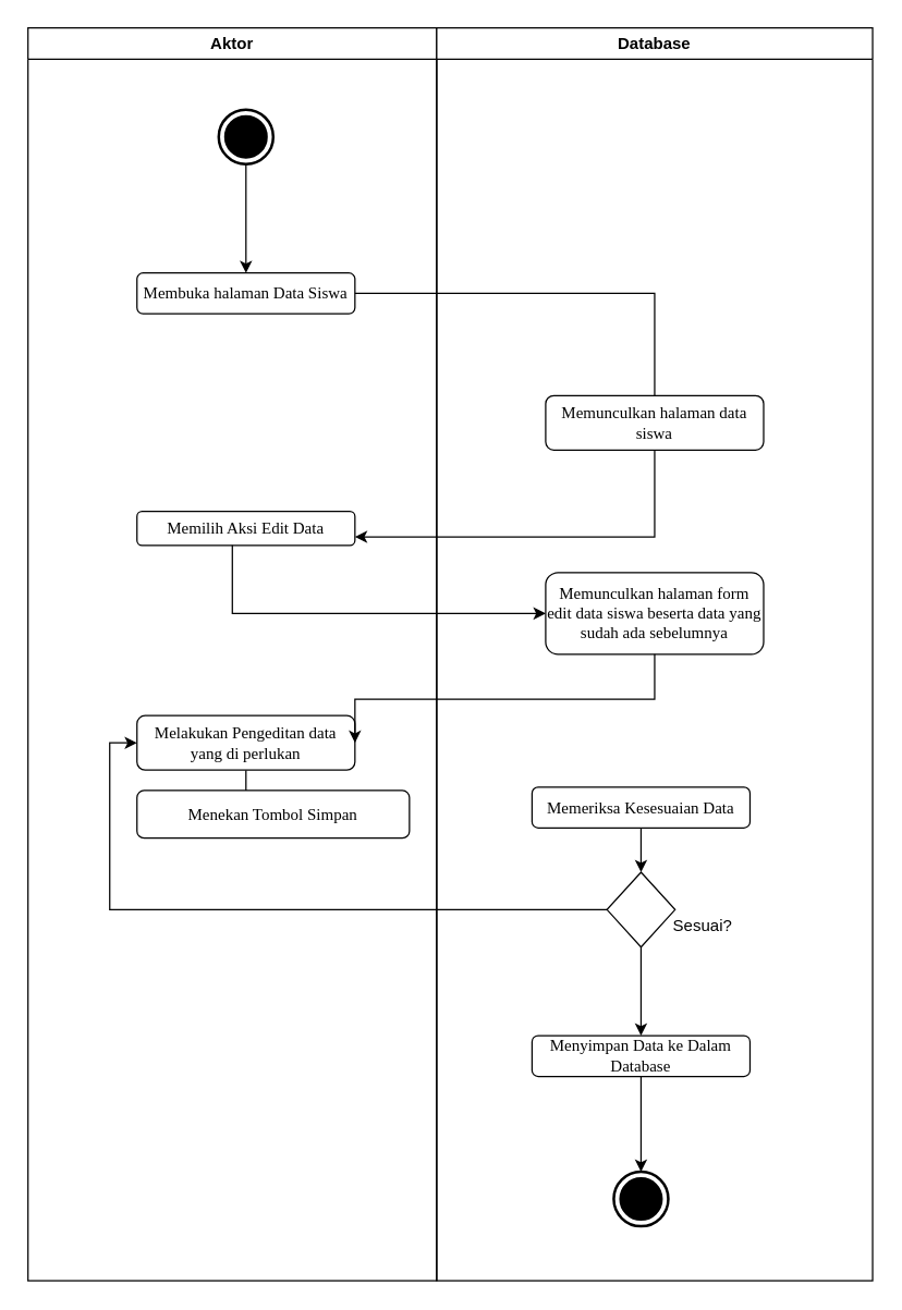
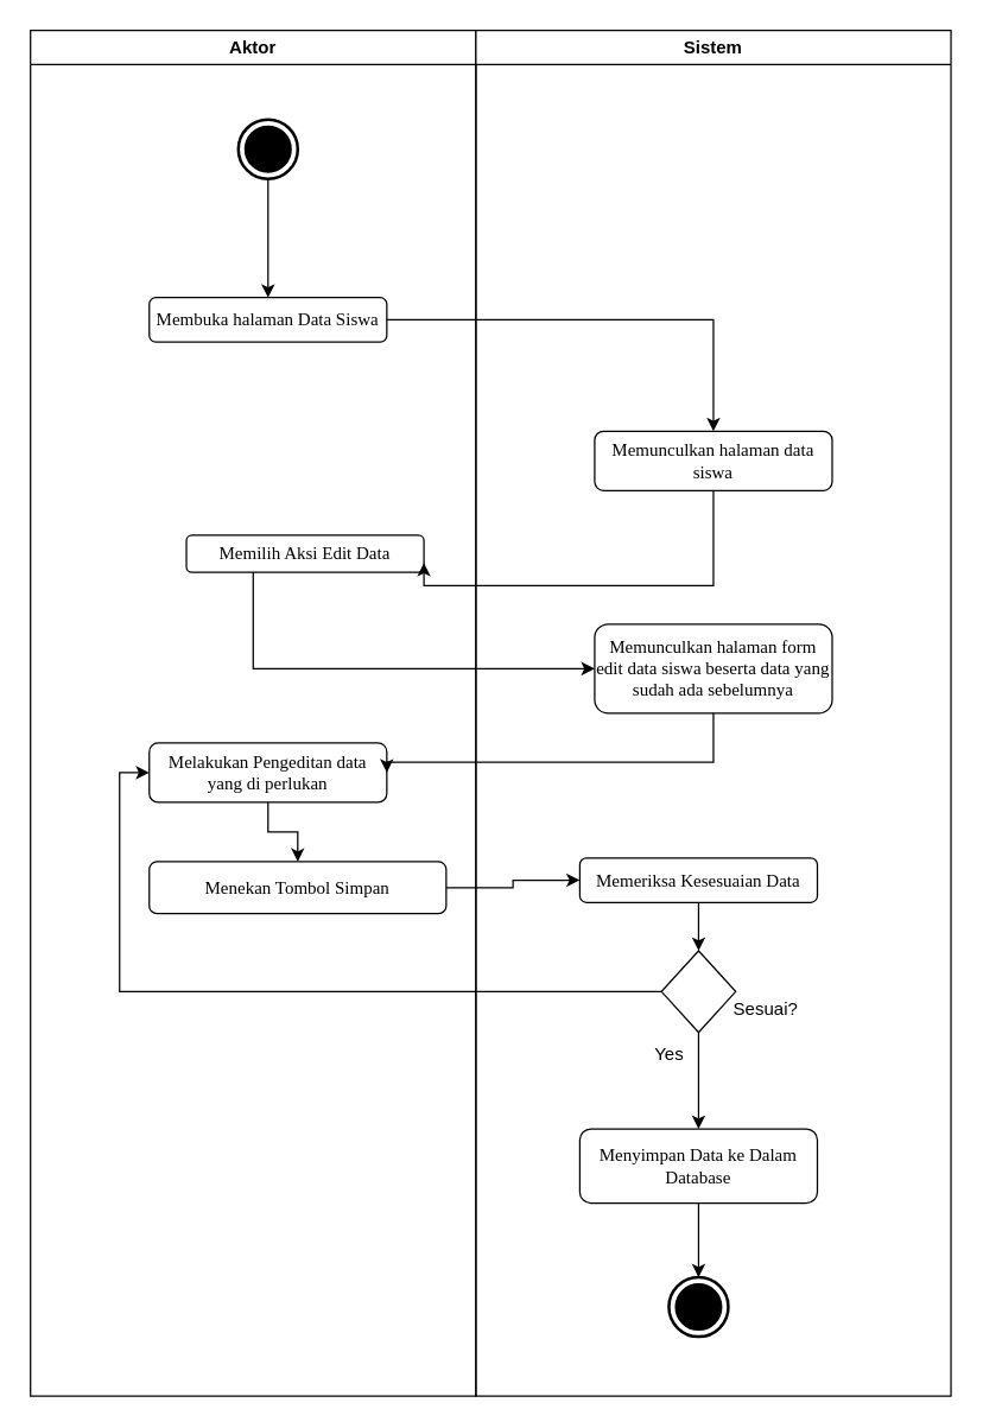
- <mxCell id="10" value="Database" style="swimlane;whiteSpace=wrap;html=1;" vertex="1" parent="1"><mxGeometry x="320" y="20" width="320" height="920" as="geometry" /></mxCell>
+ <mxCell id="10" value="Sistem" style="swimlane;whiteSpace=wrap;html=1;" vertex="1" parent="1"><mxGeometry x="320" y="20" width="320" height="920" as="geometry" /></mxCell>
- <mxCell id="22" style="edgeStyle=orthogonalEdgeStyle;rounded=0;orthogonalLoop=1;jettySize=auto;html=1;entryX=0.5;entryY=0;entryDx=0;entryDy=0;endArrow=none;" edge="1" parent="1" source="5" target="11"><mxGeometry relative="1" as="geometry"><Array as="points"><mxPoint x="480" y="215" /></Array></mxGeometry></mxCell>
+ <mxCell id="22" style="edgeStyle=orthogonalEdgeStyle;rounded=0;orthogonalLoop=1;jettySize=auto;html=1;entryX=0.5;entryY=0;entryDx=0;entryDy=0;" edge="1" parent="1" source="5" target="11"><mxGeometry relative="1" as="geometry"><Array as="points"><mxPoint x="480" y="215" /></Array></mxGeometry></mxCell>
- <mxCell id="6" value="&lt;font face=&quot;Times New Roman&quot;&gt;Memilih Aksi Edit Data&lt;/font&gt;" style="shape=rect;html=1;rounded=1;whiteSpace=wrap;align=center;" vertex="1" parent="2"><mxGeometry x="80" y="355" width="160" height="25" as="geometry" /></mxCell>
+ <mxCell id="6" value="&lt;font face=&quot;Times New Roman&quot;&gt;Memilih Aksi Edit Data&lt;/font&gt;" style="shape=rect;html=1;rounded=1;whiteSpace=wrap;align=center;" vertex="1" parent="2"><mxGeometry x="105" y="340" width="160" height="25" as="geometry" /></mxCell>
- <mxCell id="8" value="&lt;font face=&quot;Times New Roman&quot;&gt;Melakukan Pengeditan data yang di perlukan&lt;/font&gt;" style="shape=rect;html=1;rounded=1;whiteSpace=wrap;align=center;" vertex="1" parent="2"><mxGeometry x="80" y="505" width="160" height="40" as="geometry" /></mxCell>
+ <mxCell id="8" value="&lt;font face=&quot;Times New Roman&quot;&gt;Melakukan Pengeditan data yang di perlukan&lt;/font&gt;" style="shape=rect;html=1;rounded=1;whiteSpace=wrap;align=center;" vertex="1" parent="2"><mxGeometry x="80" y="480" width="160" height="40" as="geometry" /></mxCell>
+ <mxCell id="26" style="edgeStyle=orthogonalEdgeStyle;rounded=0;orthogonalLoop=1;jettySize=auto;html=1;entryX=0;entryY=0.5;entryDx=0;entryDy=0;" edge="1" parent="1" source="9" target="14"><mxGeometry relative="1" as="geometry" /></mxCell>
+ <mxCell id="20" value="Yes" style="text;html=1;align=center;verticalAlign=middle;resizable=0;points=[];autosize=1;strokeColor=none;fillColor=none;" vertex="1" parent="10"><mxGeometry x="110" y="675" width="40" height="30" as="geometry" /></mxCell>
- <mxCell id="19" value="&lt;font face=&quot;Times New Roman&quot;&gt;Menyimpan Data ke Dalam Database&lt;/font&gt;" style="shape=rect;html=1;rounded=1;whiteSpace=wrap;align=center;" vertex="1" parent="10"><mxGeometry x="70" y="740" width="160" height="30" as="geometry" /></mxCell>
+ <mxCell id="19" value="&lt;font face=&quot;Times New Roman&quot;&gt;Menyimpan Data ke Dalam Database&lt;/font&gt;" style="shape=rect;html=1;rounded=1;whiteSpace=wrap;align=center;" vertex="1" parent="10"><mxGeometry x="70" y="740" width="160" height="50" as="geometry" /></mxCell>
